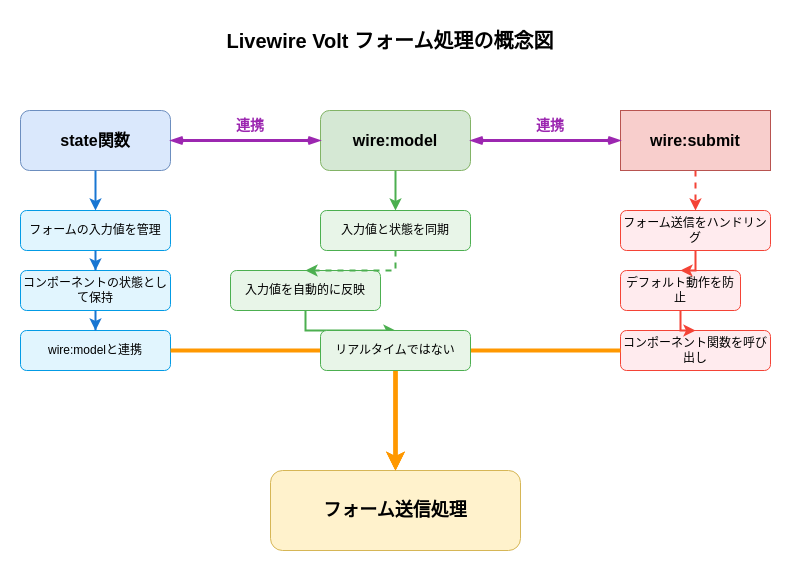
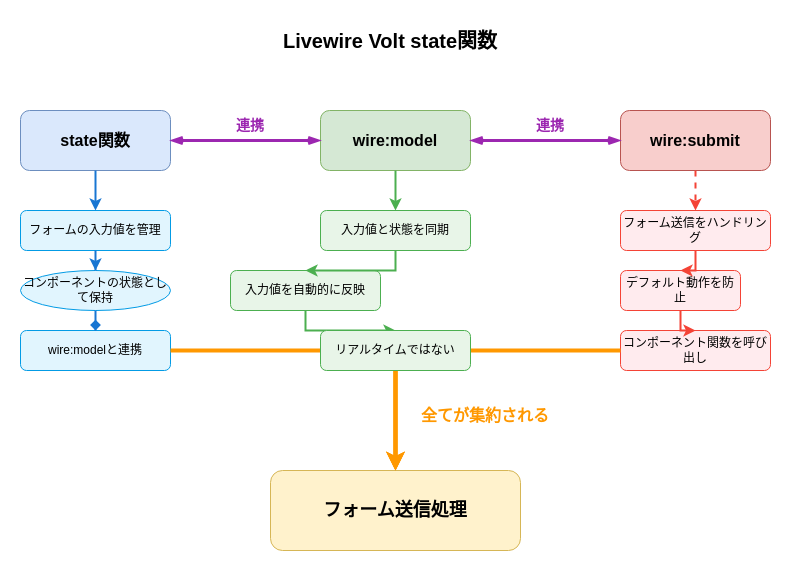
- <mxCell id="2" value="Livewire Volt フォーム処理の概念図" style="text;html=1;strokeColor=none;fillColor=none;align=center;verticalAlign=middle;whiteSpace=wrap;rounded=0;fontSize=20;fontStyle=1;" vertex="1" parent="1"><mxGeometry x="190" y="20" width="400" height="40" as="geometry" /></mxCell>
+ <mxCell id="2" value="Livewire Volt state関数" style="text;html=1;strokeColor=none;fillColor=none;align=center;verticalAlign=middle;whiteSpace=wrap;rounded=0;fontSize=20;fontStyle=1;" vertex="1" parent="1"><mxGeometry x="190" y="20" width="400" height="40" as="geometry" /></mxCell>
- <mxCell id="10" value="wire:submit" style="whiteSpace=wrap;html=1;fillColor=#f8cecc;strokeColor=#b85450;fontSize=16;fontStyle=1;rounded=0;" vertex="1" parent="1"><mxGeometry x="620" y="110" width="150" height="60" as="geometry" /></mxCell>
+ <mxCell id="10" value="wire:submit" style="rounded=1;whiteSpace=wrap;html=1;fillColor=#f8cecc;strokeColor=#b85450;fontSize=16;fontStyle=1;" vertex="1" parent="1"><mxGeometry x="620" y="110" width="150" height="60" as="geometry" /></mxCell>
- <mxCell id="19" style="edgeStyle=orthogonalEdgeStyle;rounded=0;orthogonalLoop=1;jettySize=auto;html=1;strokeWidth=2;strokeColor=#4caf50;dashed=1;" edge="1" parent="1" source="8" target="9"><mxGeometry relative="1" as="geometry" /></mxCell>
+ <mxCell id="19" style="edgeStyle=orthogonalEdgeStyle;rounded=0;orthogonalLoop=1;jettySize=auto;html=1;strokeWidth=2;strokeColor=#4caf50;" edge="1" parent="1" source="8" target="9"><mxGeometry relative="1" as="geometry" /></mxCell>
- <mxCell id="5" value="コンポーネントの状態として保持" style="rounded=1;whiteSpace=wrap;html=1;fillColor=#e1f5fe;strokeColor=#039be5;" vertex="1" parent="1"><mxGeometry x="20" y="270" width="150" height="40" as="geometry" /></mxCell>
+ <mxCell id="5" value="コンポーネントの状態として保持" style="ellipse;whiteSpace=wrap;html=1;fillColor=#e1f5fe;strokeColor=#039be5;" vertex="1" parent="1"><mxGeometry x="20" y="270" width="150" height="40" as="geometry" /></mxCell>
- <mxCell id="17" style="edgeStyle=orthogonalEdgeStyle;rounded=0;orthogonalLoop=1;jettySize=auto;html=1;strokeWidth=2;strokeColor=#1976d2;" edge="1" parent="1" source="5" target="6"><mxGeometry relative="1" as="geometry" /></mxCell>
+ <mxCell id="17" style="edgeStyle=orthogonalEdgeStyle;rounded=0;orthogonalLoop=1;jettySize=auto;html=1;strokeWidth=2;strokeColor=#1976d2;endArrow=diamond;" edge="1" parent="1" source="5" target="6"><mxGeometry relative="1" as="geometry" /></mxCell>
+ <mxCell id="31" value="全てが集約される" style="text;html=1;strokeColor=none;fillColor=none;align=center;verticalAlign=middle;whiteSpace=wrap;rounded=0;fontSize=16;fontColor=#ff9800;fontStyle=1;" vertex="1" parent="1"><mxGeometry x="390" y="400" width="190" height="30" as="geometry" /></mxCell>
